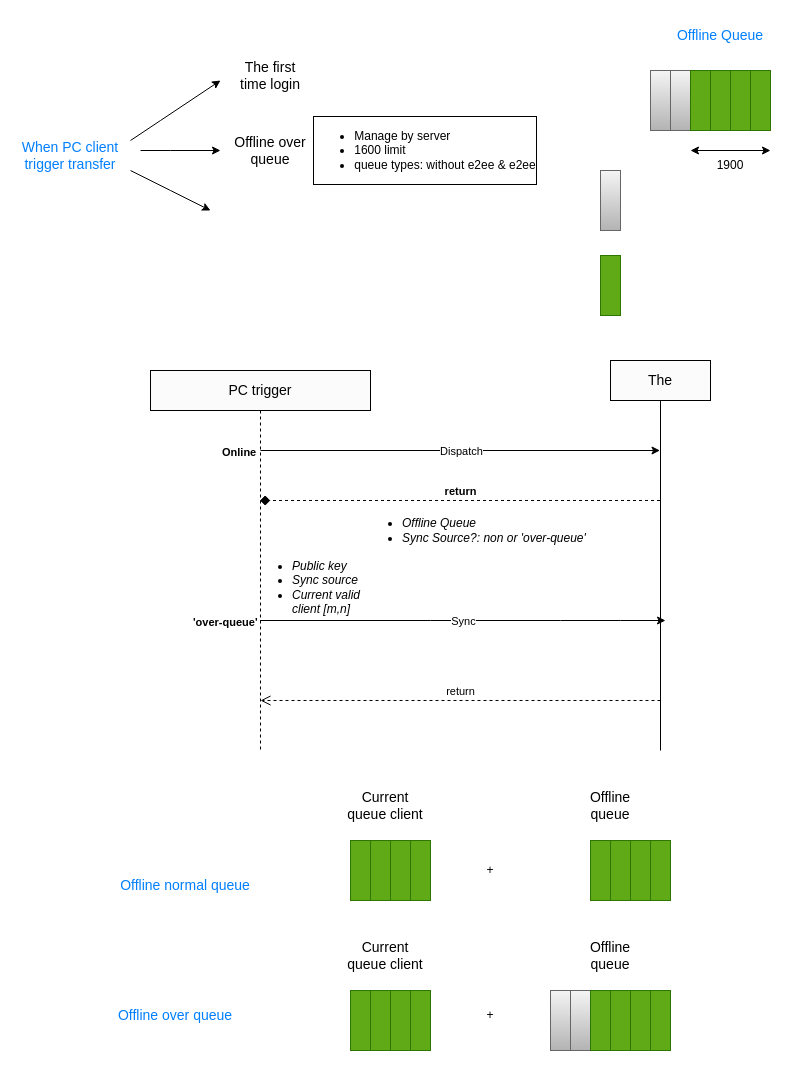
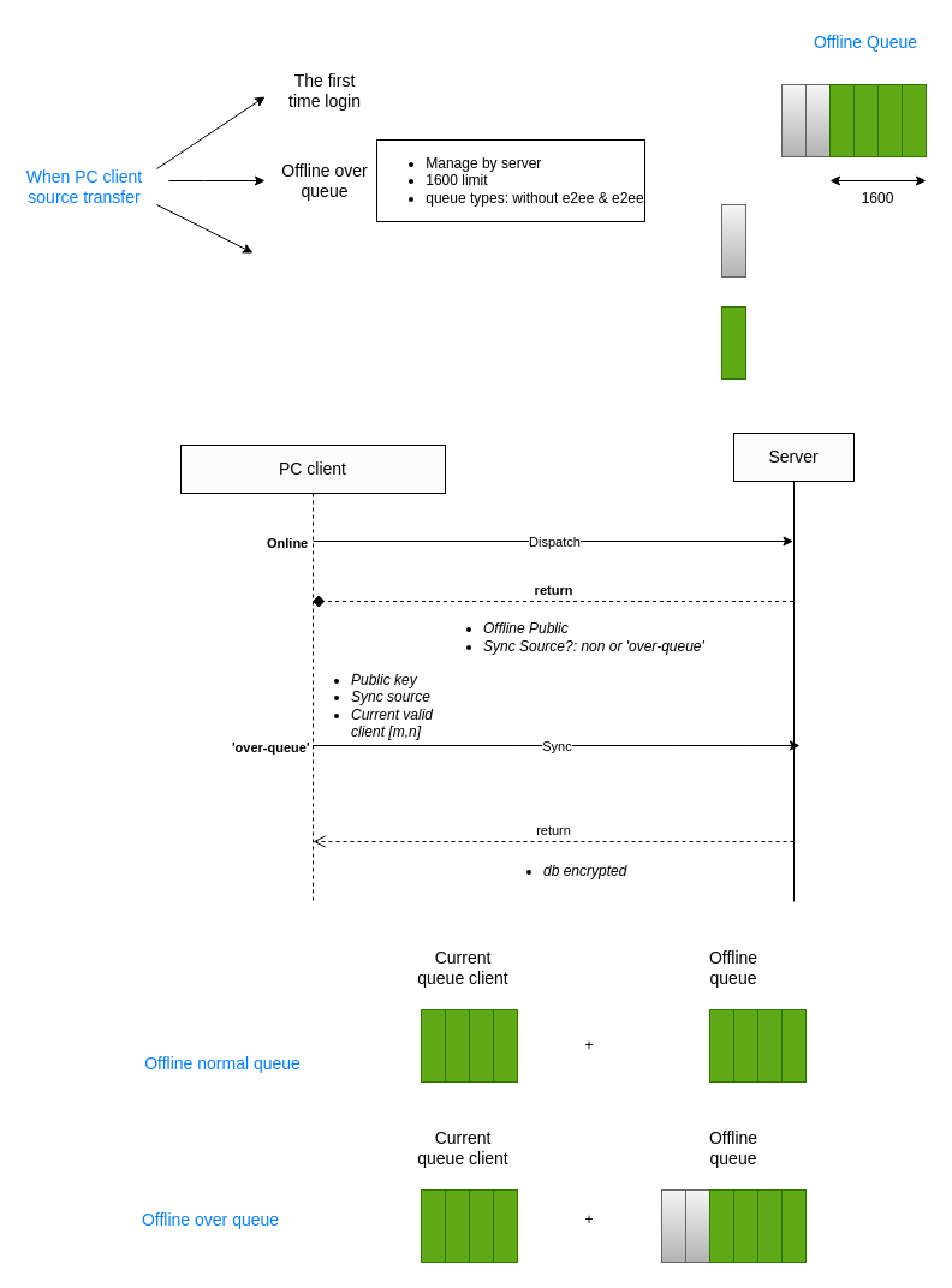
- <mxCell id="2" value="When PC client trigger transfer" style="text;html=1;strokeColor=none;fillColor=none;align=center;verticalAlign=middle;whiteSpace=wrap;rounded=0;fontSize=14;fontColor=#007FFF;" vertex="1" parent="1"><mxGeometry y="140" width="100" height="30" as="geometry" x="20" /></mxCell>
+ <mxCell id="2" value="When PC client source transfer" style="text;html=1;strokeColor=none;fillColor=none;align=center;verticalAlign=middle;whiteSpace=wrap;rounded=0;fontSize=14;fontColor=#007FFF;" vertex="1" parent="1"><mxGeometry y="140" width="100" height="30" as="geometry" x="20" /></mxCell>
- <mxCell id="28" value="1900" style="text;html=1;strokeColor=none;fillColor=none;align=center;verticalAlign=middle;whiteSpace=wrap;rounded=0;strokeWidth=1;" vertex="1" parent="1"><mxGeometry x="700" y="150" width="60" height="30" as="geometry" /></mxCell>
+ <mxCell id="28" value="1600" style="text;html=1;strokeColor=none;fillColor=none;align=center;verticalAlign=middle;whiteSpace=wrap;rounded=0;strokeWidth=1;" vertex="1" parent="1"><mxGeometry x="700" y="150" width="60" height="30" as="geometry" /></mxCell>
- <mxCell id="26" value="The" style="shape=umlLifeline;perimeter=lifelinePerimeter;whiteSpace=wrap;html=1;container=1;collapsible=0;recursiveResize=0;outlineConnect=0;lifelineDashed=0;strokeWidth=1;fillColor=#fbfbfb;fontSize=14;" vertex="1" parent="1"><mxGeometry x="610" y="360" width="100" height="390" as="geometry" /></mxCell>
+ <mxCell id="26" value="Server" style="shape=umlLifeline;perimeter=lifelinePerimeter;whiteSpace=wrap;html=1;container=1;collapsible=0;recursiveResize=0;outlineConnect=0;lifelineDashed=0;strokeWidth=1;fillColor=#fbfbfb;fontSize=14;" vertex="1" parent="1"><mxGeometry x="610" y="360" width="100" height="390" as="geometry" /></mxCell>
- <mxCell id="18" value="PC trigger" style="shape=umlLifeline;perimeter=lifelinePerimeter;whiteSpace=wrap;html=1;container=1;collapsible=0;recursiveResize=0;outlineConnect=0;strokeWidth=1;fillColor=#fbfbfb;fontSize=14;" vertex="1" parent="1"><mxGeometry x="150" y="370" width="220" height="380" as="geometry" /></mxCell>
+ <mxCell id="18" value="PC client" style="shape=umlLifeline;perimeter=lifelinePerimeter;whiteSpace=wrap;html=1;container=1;collapsible=0;recursiveResize=0;outlineConnect=0;strokeWidth=1;fillColor=#fbfbfb;fontSize=14;" vertex="1" parent="1"><mxGeometry x="150" y="370" width="220" height="380" as="geometry" /></mxCell>
- <mxCell id="29" value="&lt;ul&gt;&lt;li&gt;Offline Queue&lt;/li&gt;&lt;li&gt;Sync Source?: non or 'over-queue'&amp;nbsp;&lt;/li&gt;&lt;/ul&gt;" style="text;html=1;strokeColor=none;fillColor=none;align=left;verticalAlign=middle;whiteSpace=wrap;rounded=0;strokeWidth=1;fontStyle=2" vertex="1" parent="1"><mxGeometry x="360" y="505" width="260" height="50" as="geometry" /></mxCell>
+ <mxCell id="29" value="&lt;ul&gt;&lt;li&gt;Offline Public&lt;/li&gt;&lt;li&gt;Sync Source?: non or 'over-queue'&amp;nbsp;&lt;/li&gt;&lt;/ul&gt;" style="text;html=1;strokeColor=none;fillColor=none;align=left;verticalAlign=middle;whiteSpace=wrap;rounded=0;strokeWidth=1;fontStyle=2" vertex="1" parent="1"><mxGeometry x="360" y="505" width="260" height="50" as="geometry" /></mxCell>
+ <mxCell id="32" value="&lt;ul&gt;&lt;li&gt;db encrypted&lt;/li&gt;&lt;/ul&gt;" style="text;html=1;strokeColor=none;fillColor=none;align=left;verticalAlign=middle;whiteSpace=wrap;rounded=0;strokeWidth=1;fontStyle=2" vertex="1" parent="1"><mxGeometry x="410" y="710" width="120" height="30" as="geometry" /></mxCell>
